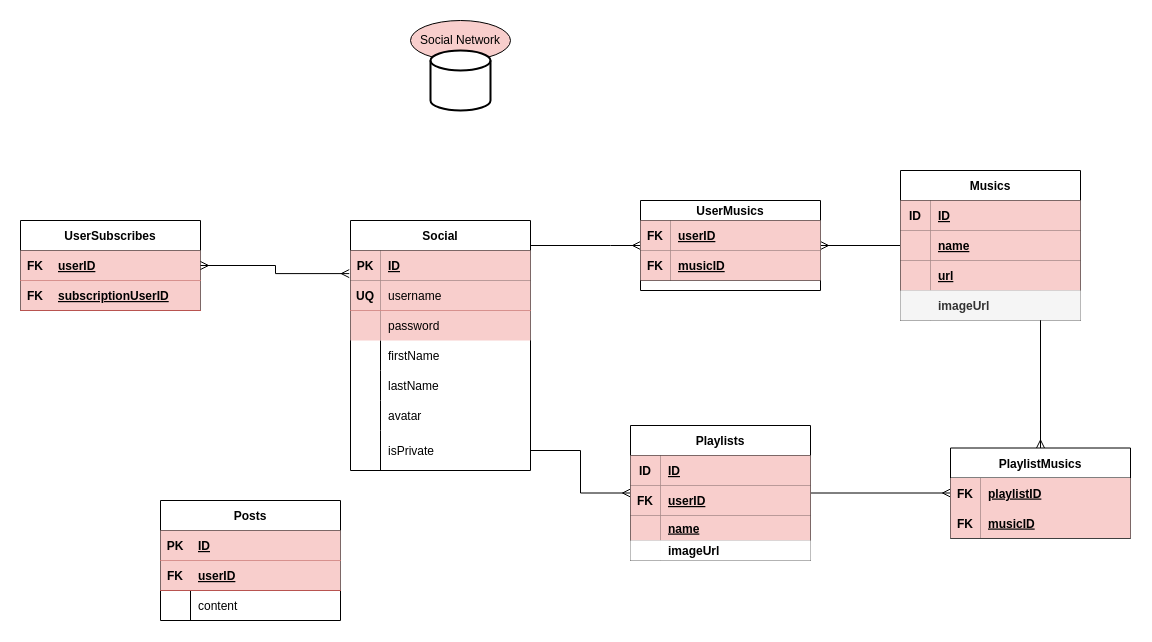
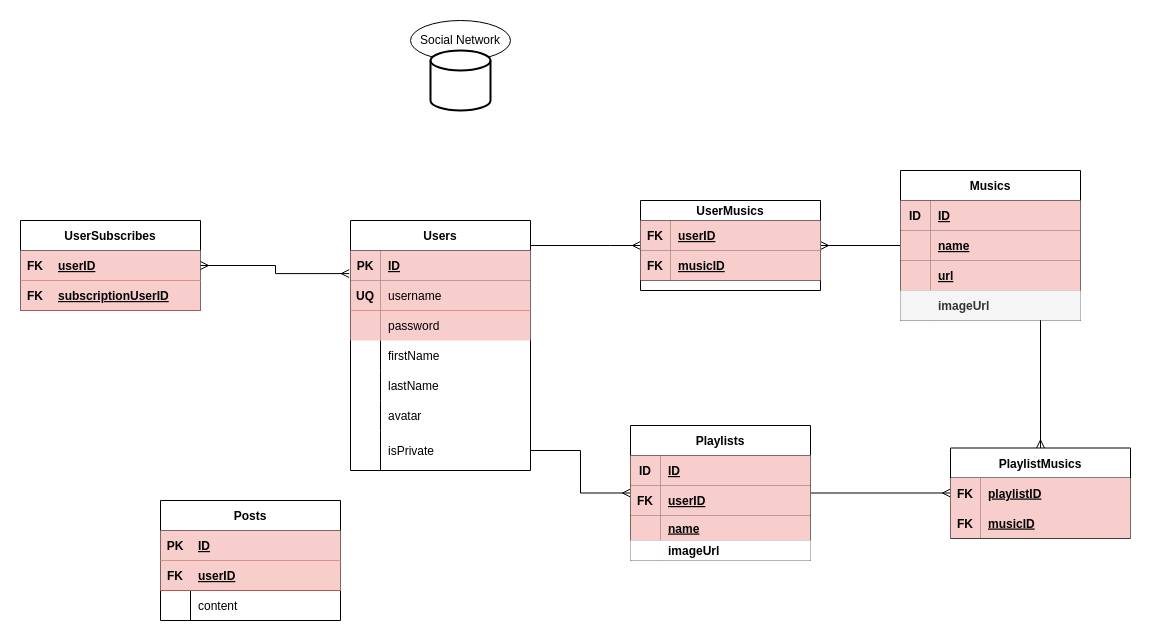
- <mxCell id="2" value="Social Network" style="ellipse;whiteSpace=wrap;html=1;align=center;newEdgeStyle={&quot;edgeStyle&quot;:&quot;entityRelationEdgeStyle&quot;,&quot;startArrow&quot;:&quot;none&quot;,&quot;endArrow&quot;:&quot;none&quot;,&quot;segment&quot;:10,&quot;curved&quot;:1,&quot;sourcePerimeterSpacing&quot;:0,&quot;targetPerimeterSpacing&quot;:0};treeFolding=1;treeMoving=1;fillColor=#f8cecc;" vertex="1" parent="1"><mxGeometry x="410" y="20" width="100" height="40" as="geometry" /></mxCell>
+ <mxCell id="2" value="Social Network" style="ellipse;whiteSpace=wrap;html=1;align=center;newEdgeStyle={&quot;edgeStyle&quot;:&quot;entityRelationEdgeStyle&quot;,&quot;startArrow&quot;:&quot;none&quot;,&quot;endArrow&quot;:&quot;none&quot;,&quot;segment&quot;:10,&quot;curved&quot;:1,&quot;sourcePerimeterSpacing&quot;:0,&quot;targetPerimeterSpacing&quot;:0};treeFolding=1;treeMoving=1;" vertex="1" parent="1"><mxGeometry x="410" y="20" width="100" height="40" as="geometry" /></mxCell>
- <mxCell id="4" value="Social" style="shape=table;startSize=30;container=1;collapsible=1;childLayout=tableLayout;fixedRows=1;rowLines=0;fontStyle=1;align=center;resizeLast=1;" vertex="1" parent="1"><mxGeometry x="350" y="220" width="180" height="250" as="geometry" /></mxCell>
+ <mxCell id="4" value="Users" style="shape=table;startSize=30;container=1;collapsible=1;childLayout=tableLayout;fixedRows=1;rowLines=0;fontStyle=1;align=center;resizeLast=1;" vertex="1" parent="1"><mxGeometry x="350" y="220" width="180" height="250" as="geometry" /></mxCell>
